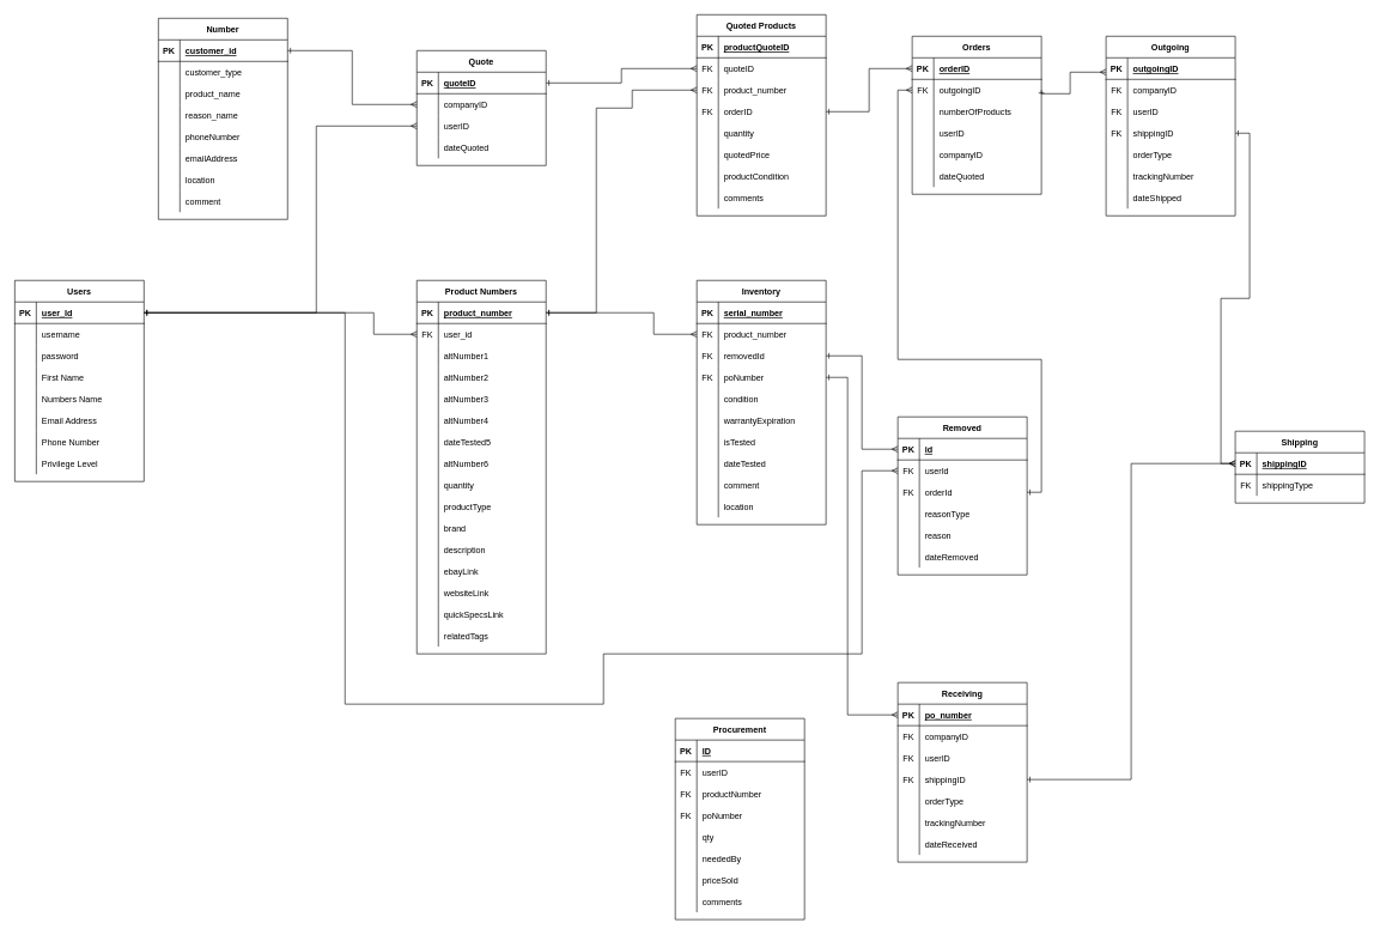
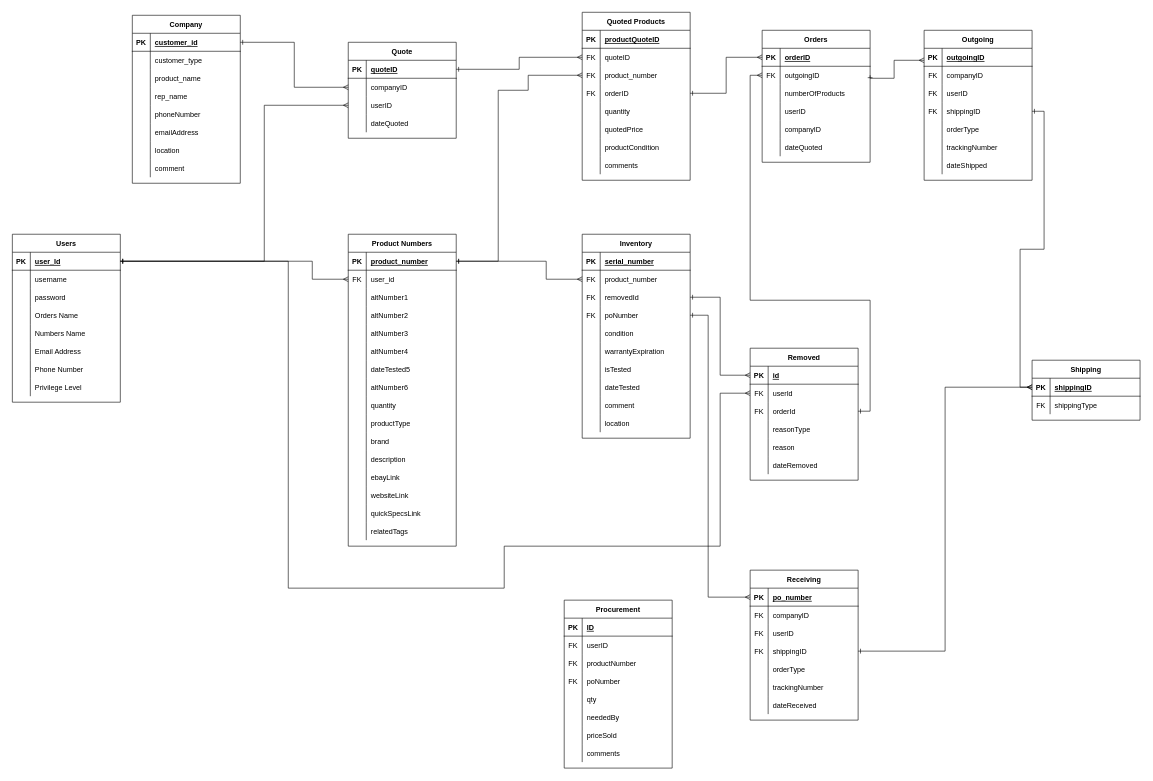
- <mxCell id="128" value="Number" style="shape=table;startSize=30;container=1;collapsible=1;childLayout=tableLayout;fixedRows=1;rowLines=0;fontStyle=1;align=center;resizeLast=1;" parent="1" vertex="1"><mxGeometry x="220" y="25" width="180" height="280" as="geometry" /></mxCell>
+ <mxCell id="128" value="Company" style="shape=table;startSize=30;container=1;collapsible=1;childLayout=tableLayout;fixedRows=1;rowLines=0;fontStyle=1;align=center;resizeLast=1;" parent="1" vertex="1"><mxGeometry x="220" y="25" width="180" height="280" as="geometry" /></mxCell>
- <mxCell id="140" value="reason_name" style="shape=partialRectangle;connectable=0;fillColor=none;top=0;left=0;bottom=0;right=0;align=left;spacingLeft=6;overflow=hidden;" parent="138" vertex="1"><mxGeometry x="30" width="150" height="30" as="geometry"><mxRectangle width="150" height="30" as="alternateBounds" /></mxGeometry></mxCell>
+ <mxCell id="140" value="rep_name" style="shape=partialRectangle;connectable=0;fillColor=none;top=0;left=0;bottom=0;right=0;align=left;spacingLeft=6;overflow=hidden;" parent="138" vertex="1"><mxGeometry x="30" width="150" height="30" as="geometry"><mxRectangle width="150" height="30" as="alternateBounds" /></mxGeometry></mxCell>
- <mxCell id="94" value="First Name" style="shape=partialRectangle;connectable=0;fillColor=none;top=0;left=0;bottom=0;right=0;align=left;spacingLeft=6;overflow=hidden;" parent="92" vertex="1"><mxGeometry x="30" width="150" height="30" as="geometry"><mxRectangle width="150" height="30" as="alternateBounds" /></mxGeometry></mxCell>
+ <mxCell id="94" value="Orders Name" style="shape=partialRectangle;connectable=0;fillColor=none;top=0;left=0;bottom=0;right=0;align=left;spacingLeft=6;overflow=hidden;" parent="92" vertex="1"><mxGeometry x="30" width="150" height="30" as="geometry"><mxRectangle width="150" height="30" as="alternateBounds" /></mxGeometry></mxCell>
